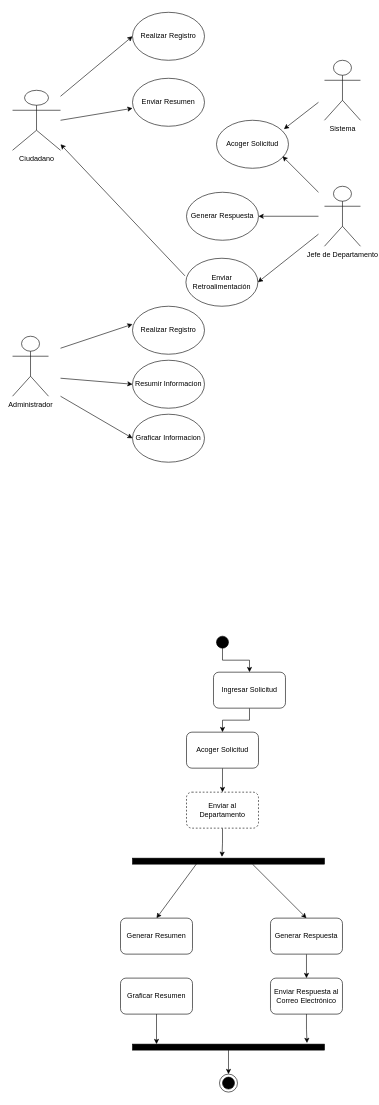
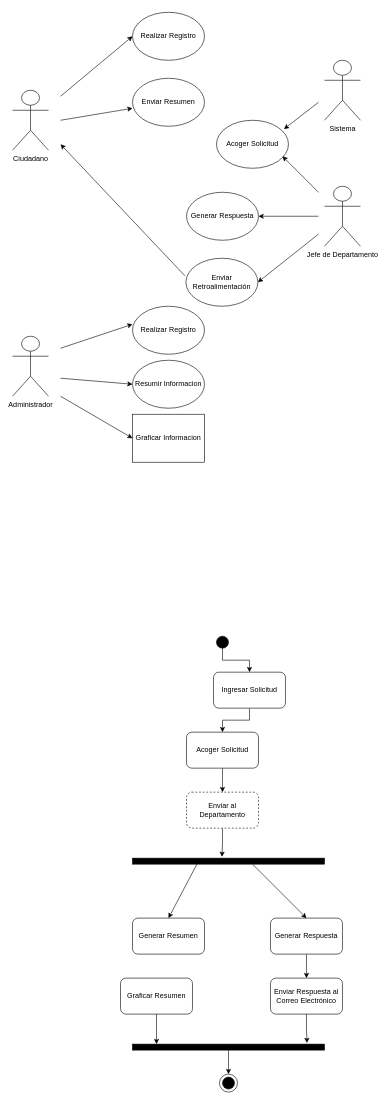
- <mxCell id="2" value="Ciudadano" style="shape=umlActor;verticalLabelPosition=bottom;verticalAlign=top;html=1;outlineConnect=0;" parent="1" vertex="1"><mxGeometry x="20" y="150" width="80" height="100" as="geometry" /></mxCell>
+ <mxCell id="2" value="Ciudadano" style="shape=umlActor;verticalLabelPosition=bottom;verticalAlign=top;html=1;outlineConnect=0;" parent="1" vertex="1"><mxGeometry x="20" y="150" width="60" height="100" as="geometry" /></mxCell>
- <mxCell id="32" value="Graficar Informacion" style="ellipse;whiteSpace=wrap;html=1;" parent="1" vertex="1"><mxGeometry x="220" y="690" width="120" height="80" as="geometry" /></mxCell>
+ <mxCell id="32" value="Graficar Informacion" style="whiteSpace=wrap;html=1;rounded=0;" parent="1" vertex="1"><mxGeometry x="220" y="690" width="120" height="80" as="geometry" /></mxCell>
- <mxCell id="37" value="Generar Resumen" style="rounded=1;whiteSpace=wrap;html=1;fillColor=#FFFFFF;" vertex="1" parent="1"><mxGeometry x="200" y="1530" width="120" height="60" as="geometry" /></mxCell>
+ <mxCell id="37" value="Generar Resumen" style="rounded=1;whiteSpace=wrap;html=1;fillColor=#FFFFFF;" vertex="1" parent="1"><mxGeometry x="220" y="1530" width="120" height="60" as="geometry" /></mxCell>
